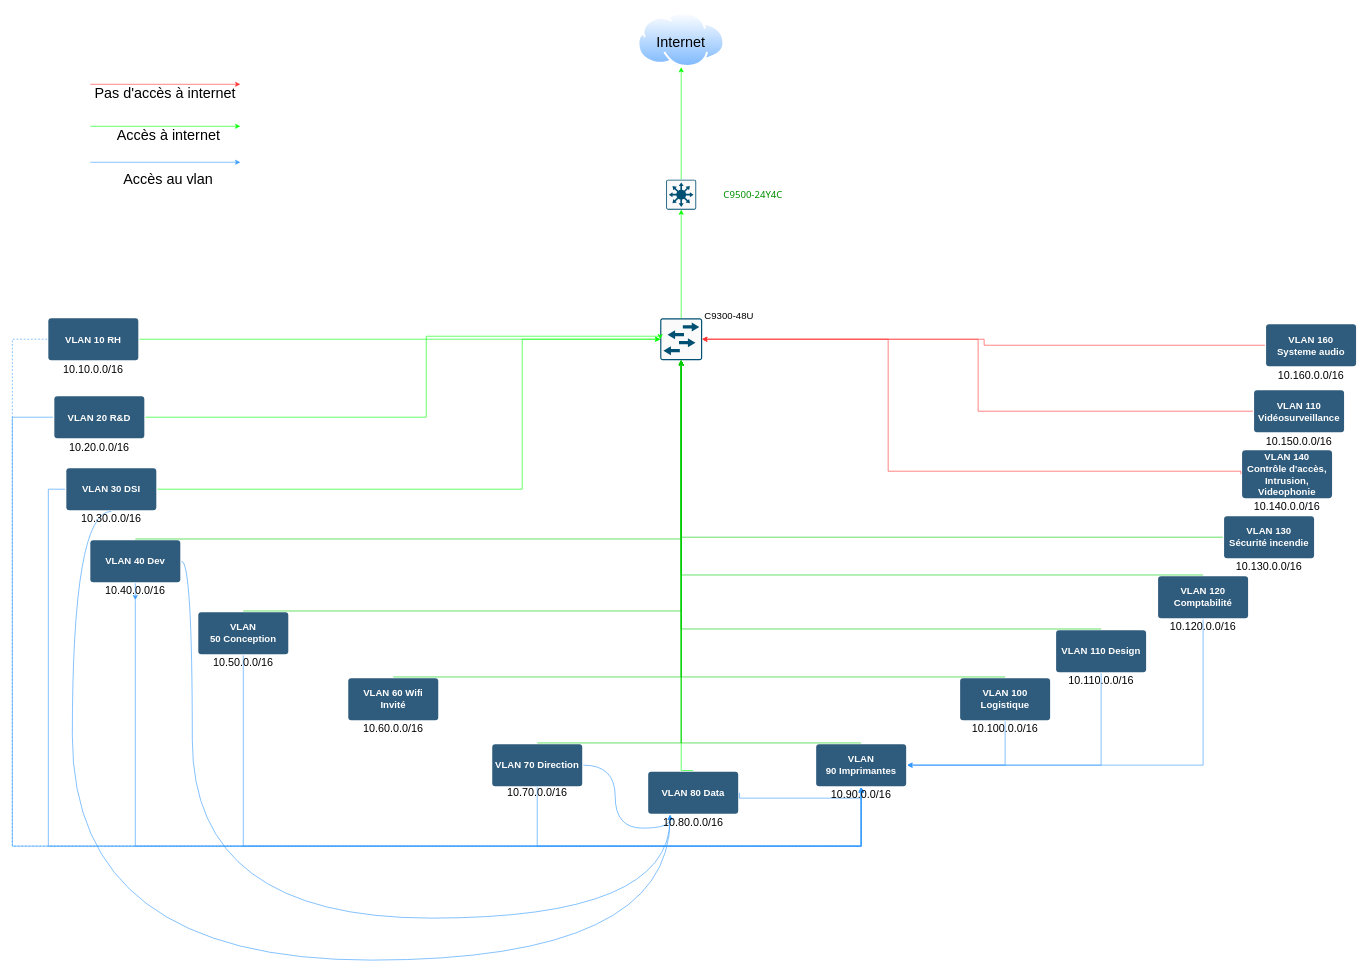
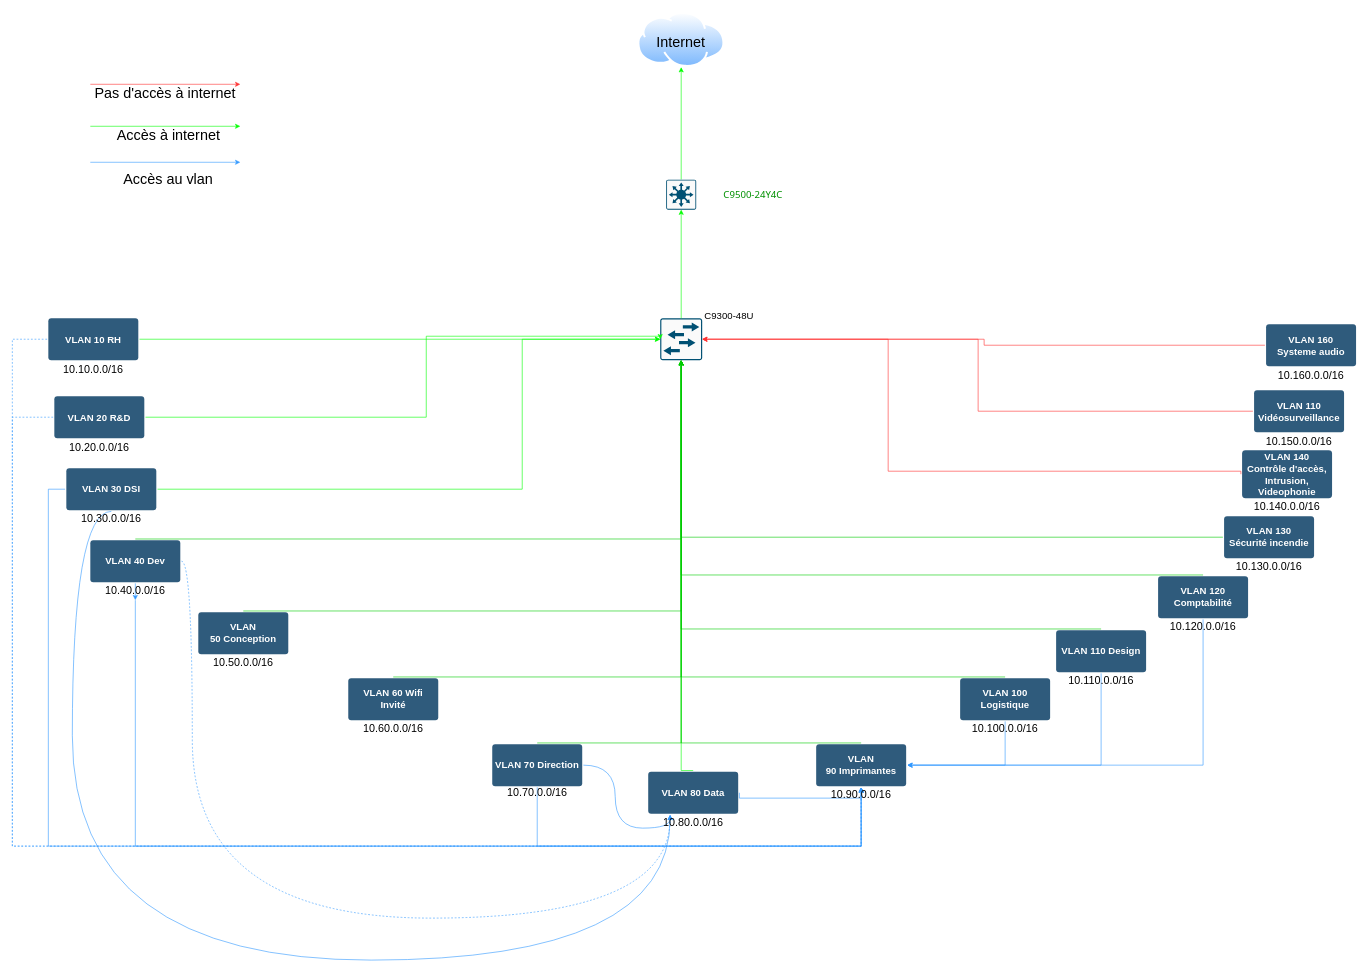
- <mxCell id="19" style="edgeStyle=orthogonalEdgeStyle;rounded=0;orthogonalLoop=1;jettySize=auto;html=1;exitX=0;exitY=0.5;exitDx=0;exitDy=0;entryX=0.5;entryY=1;entryDx=0;entryDy=0;strokeColor=#3399FF;" parent="1" source="20" target="12" edge="1"><mxGeometry relative="1" as="geometry"><Array as="points"><mxPoint x="20" y="695" /><mxPoint x="20" y="1410" /><mxPoint x="1435" y="1410" /></Array></mxGeometry></mxCell>
+ <mxCell id="19" style="edgeStyle=orthogonalEdgeStyle;rounded=0;orthogonalLoop=1;jettySize=auto;html=1;exitX=0;exitY=0.5;exitDx=0;exitDy=0;entryX=0.5;entryY=1;entryDx=0;entryDy=0;strokeColor=#3399FF;dashed=1;" parent="1" source="20" target="12" edge="1"><mxGeometry relative="1" as="geometry"><Array as="points"><mxPoint x="20" y="695" /><mxPoint x="20" y="1410" /><mxPoint x="1435" y="1410" /></Array></mxGeometry></mxCell>
- <mxCell id="24" style="edgeStyle=orthogonalEdgeStyle;rounded=0;orthogonalLoop=1;jettySize=auto;html=1;exitX=0.5;exitY=1;exitDx=0;exitDy=0;entryX=0.5;entryY=1;entryDx=0;entryDy=0;strokeColor=#3399FF;" parent="1" source="25" target="12" edge="1"><mxGeometry relative="1" as="geometry"><Array as="points"><mxPoint x="405" y="1410" /><mxPoint x="1435" y="1410" /></Array></mxGeometry></mxCell>
- <mxCell id="22" style="edgeStyle=orthogonalEdgeStyle;rounded=0;orthogonalLoop=1;jettySize=auto;html=1;exitX=1;exitY=0.5;exitDx=0;exitDy=0;entryX=0.25;entryY=1;entryDx=0;entryDy=0;curved=1;strokeColor=#3399FF;" parent="1" source="23" target="5" edge="1"><mxGeometry relative="1" as="geometry"><Array as="points"><mxPoint x="320" y="935" /><mxPoint x="320" y="1530" /><mxPoint x="1117" y="1530" /><mxPoint x="1117" y="1358" /></Array></mxGeometry></mxCell>
+ <mxCell id="22" style="edgeStyle=orthogonalEdgeStyle;rounded=0;orthogonalLoop=1;jettySize=auto;html=1;exitX=1;exitY=0.5;exitDx=0;exitDy=0;entryX=0.25;entryY=1;entryDx=0;entryDy=0;curved=1;strokeColor=#3399FF;dashed=1;" parent="1" source="23" target="5" edge="1"><mxGeometry relative="1" as="geometry"><Array as="points"><mxPoint x="320" y="935" /><mxPoint x="320" y="1530" /><mxPoint x="1117" y="1530" /><mxPoint x="1117" y="1358" /></Array></mxGeometry></mxCell>
